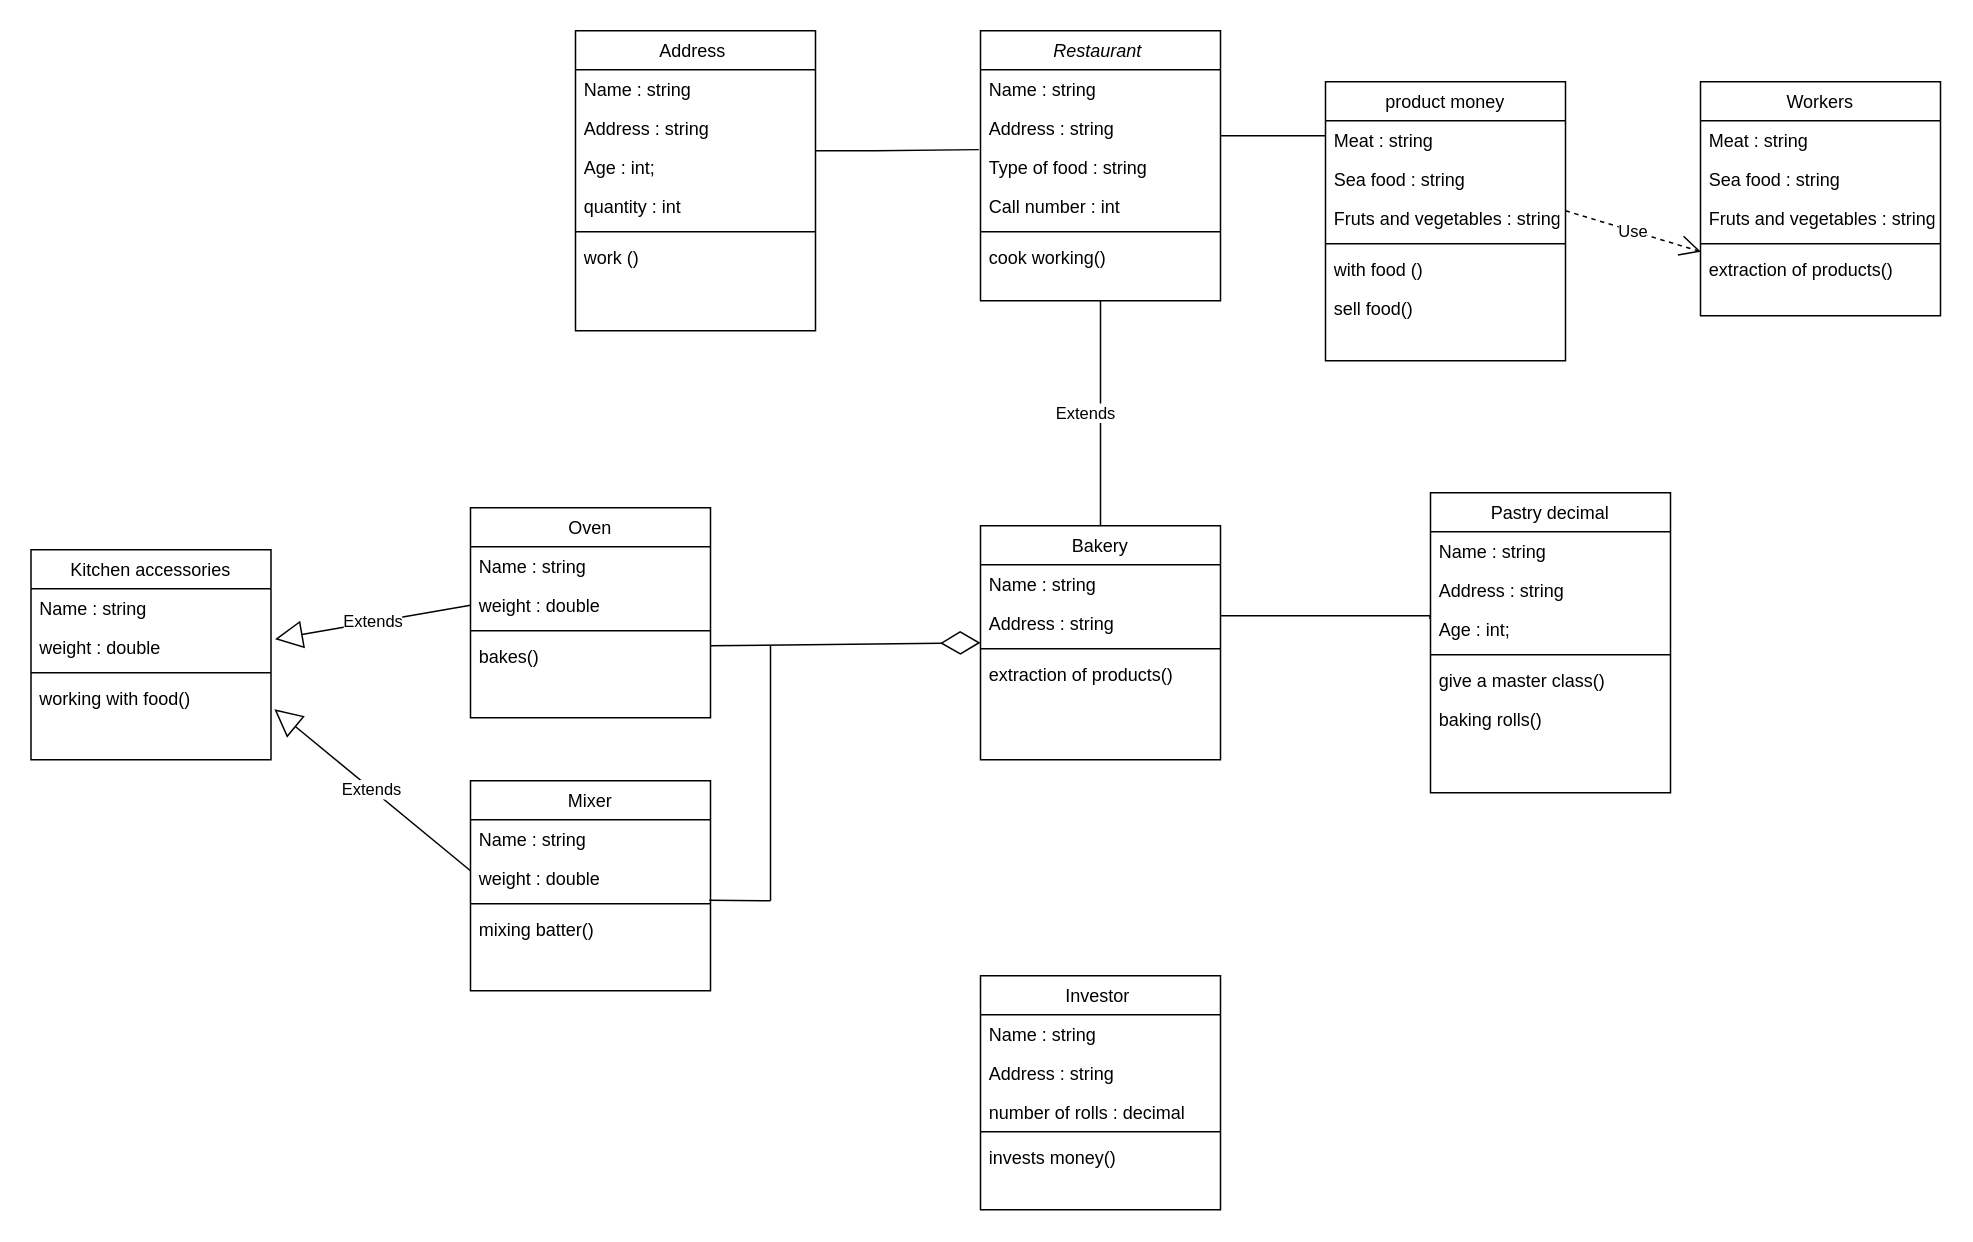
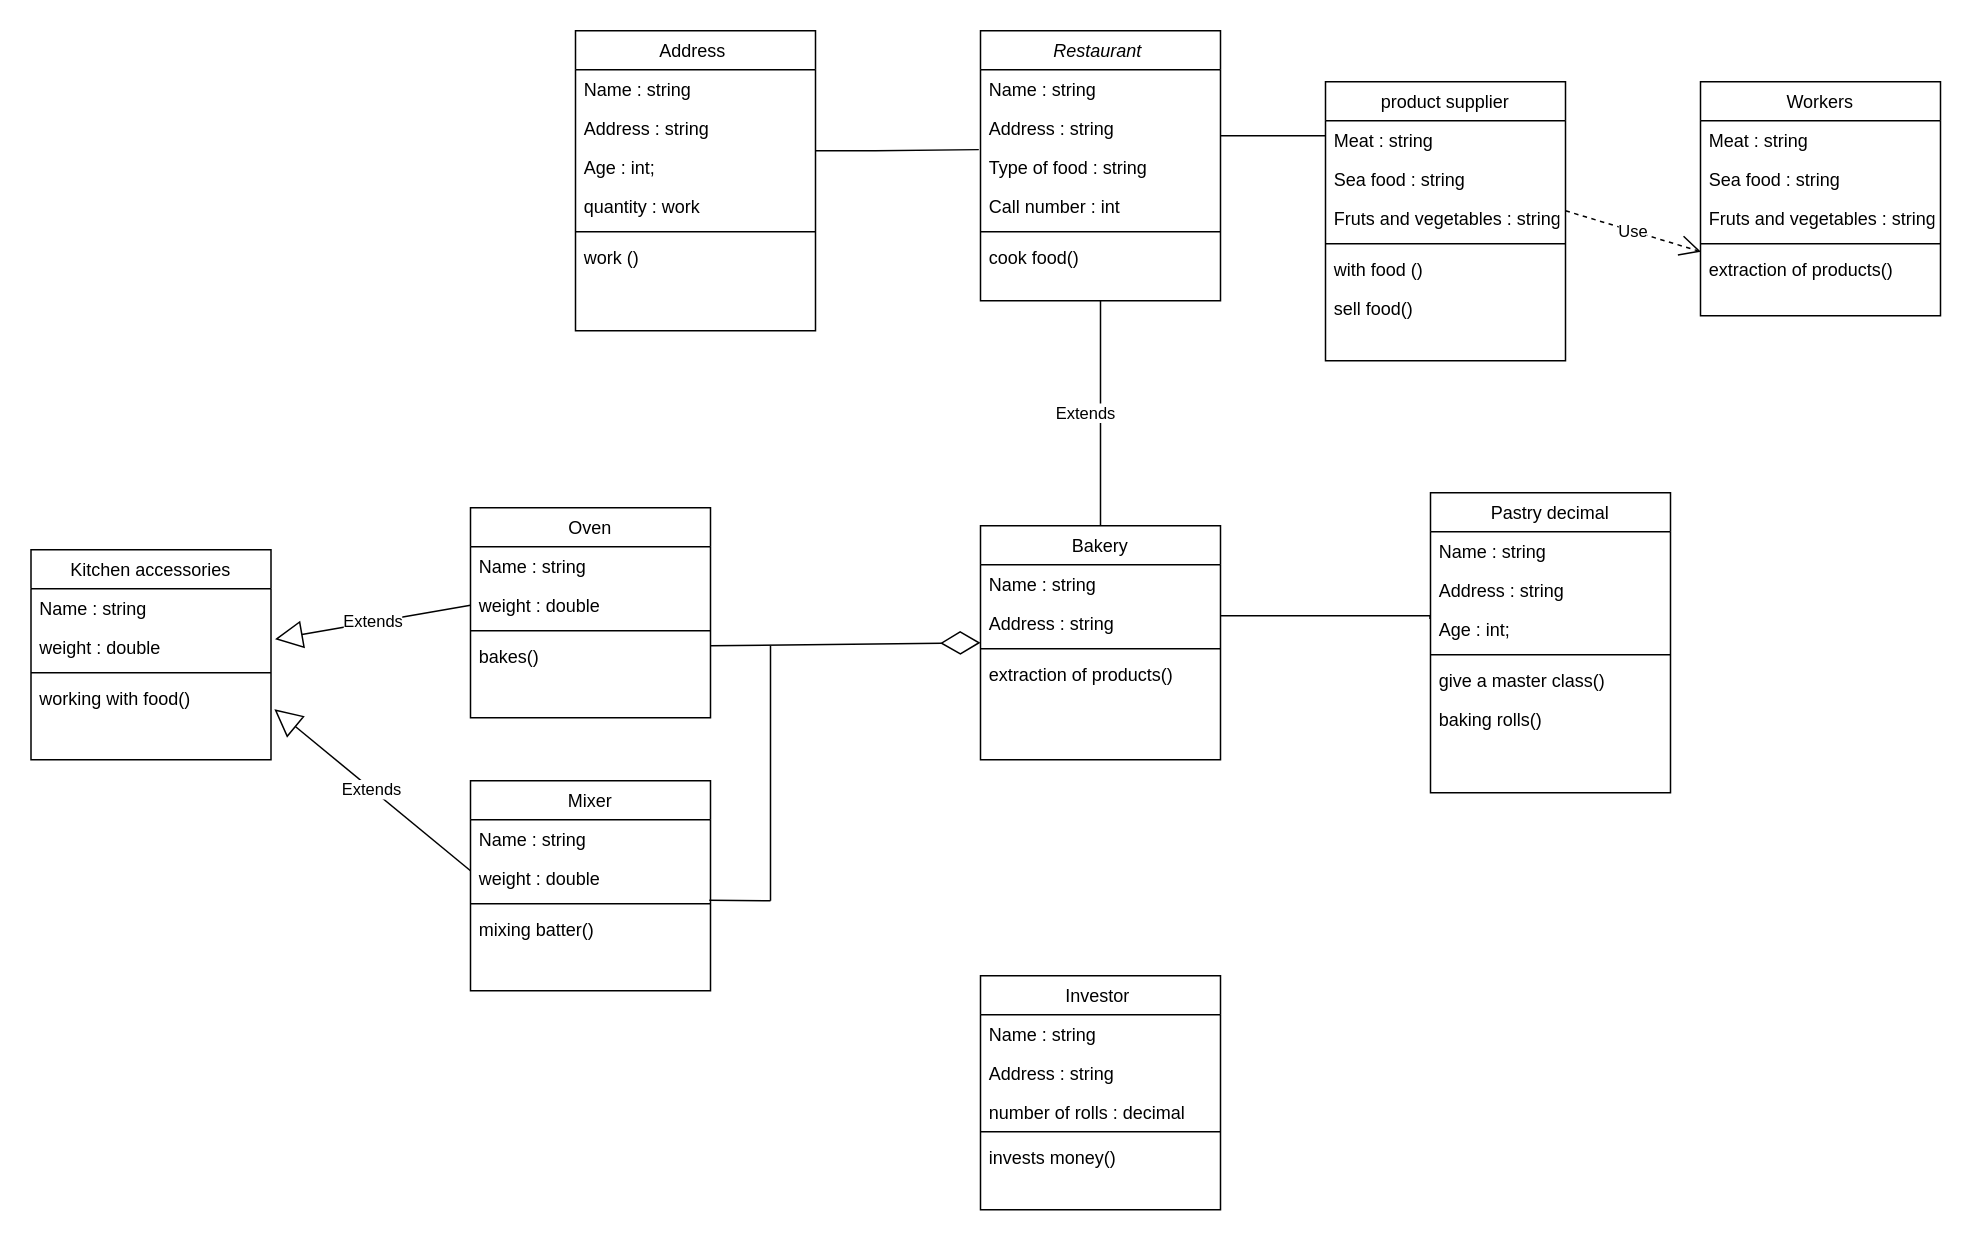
- <mxCell id="9" value="product money" style="swimlane;fontStyle=0;align=center;verticalAlign=top;childLayout=stackLayout;horizontal=1;startSize=26;horizontalStack=0;resizeParent=1;resizeLast=0;collapsible=1;marginBottom=0;rounded=0;shadow=0;strokeWidth=1;" parent="1" vertex="1"><mxGeometry x="883" y="54" width="160" height="186" as="geometry"><mxRectangle x="340" y="380" width="170" height="26" as="alternateBounds" /></mxGeometry></mxCell>
+ <mxCell id="9" value="product supplier" style="swimlane;fontStyle=0;align=center;verticalAlign=top;childLayout=stackLayout;horizontal=1;startSize=26;horizontalStack=0;resizeParent=1;resizeLast=0;collapsible=1;marginBottom=0;rounded=0;shadow=0;strokeWidth=1;" parent="1" vertex="1"><mxGeometry x="883" y="54" width="160" height="186" as="geometry"><mxRectangle x="340" y="380" width="170" height="26" as="alternateBounds" /></mxGeometry></mxCell>
- <mxCell id="48" value="quantity : int" style="text;align=left;verticalAlign=top;spacingLeft=4;spacingRight=4;overflow=hidden;rotatable=0;points=[[0,0.5],[1,0.5]];portConstraint=eastwest;" vertex="1" parent="44"><mxGeometry y="104" width="160" height="26" as="geometry" /></mxCell>
+ <mxCell id="48" value="quantity : work" style="text;align=left;verticalAlign=top;spacingLeft=4;spacingRight=4;overflow=hidden;rotatable=0;points=[[0,0.5],[1,0.5]];portConstraint=eastwest;" vertex="1" parent="44"><mxGeometry y="104" width="160" height="26" as="geometry" /></mxCell>
- <mxCell id="8" value="cook working()" style="text;align=left;verticalAlign=top;spacingLeft=4;spacingRight=4;overflow=hidden;rotatable=0;points=[[0,0.5],[1,0.5]];portConstraint=eastwest;rounded=0;shadow=0;html=0;" vertex="1" parent="2"><mxGeometry y="138" width="160" height="20" as="geometry" /></mxCell>
+ <mxCell id="8" value="cook food()" style="text;align=left;verticalAlign=top;spacingLeft=4;spacingRight=4;overflow=hidden;rotatable=0;points=[[0,0.5],[1,0.5]];portConstraint=eastwest;rounded=0;shadow=0;html=0;" vertex="1" parent="2"><mxGeometry y="138" width="160" height="20" as="geometry" /></mxCell>
